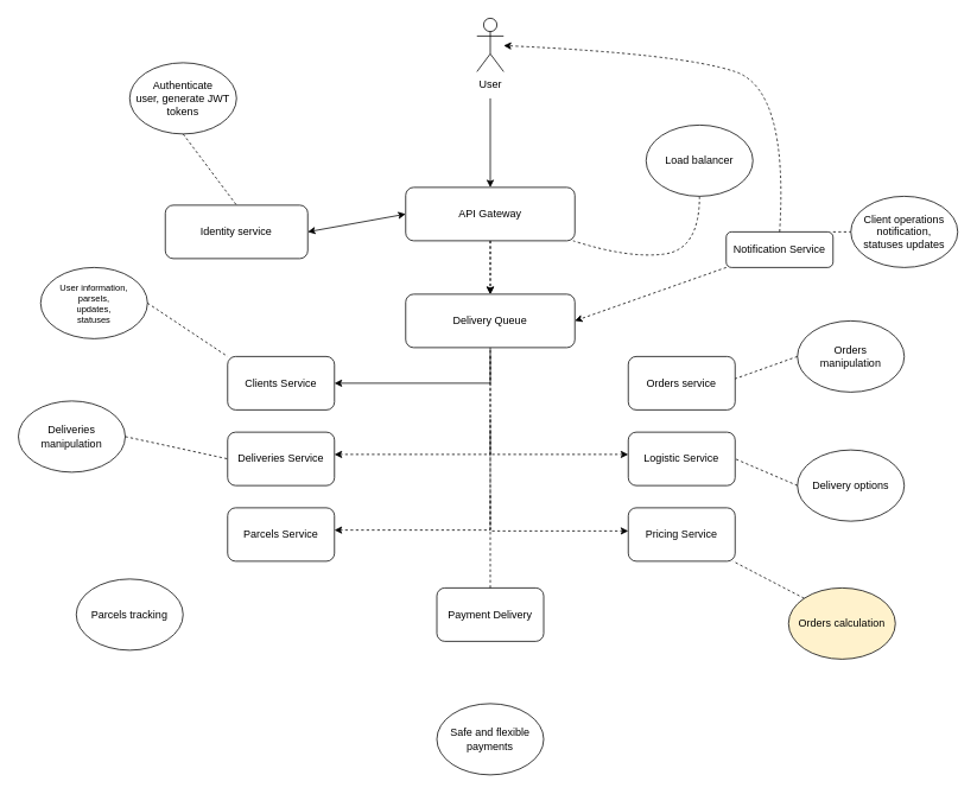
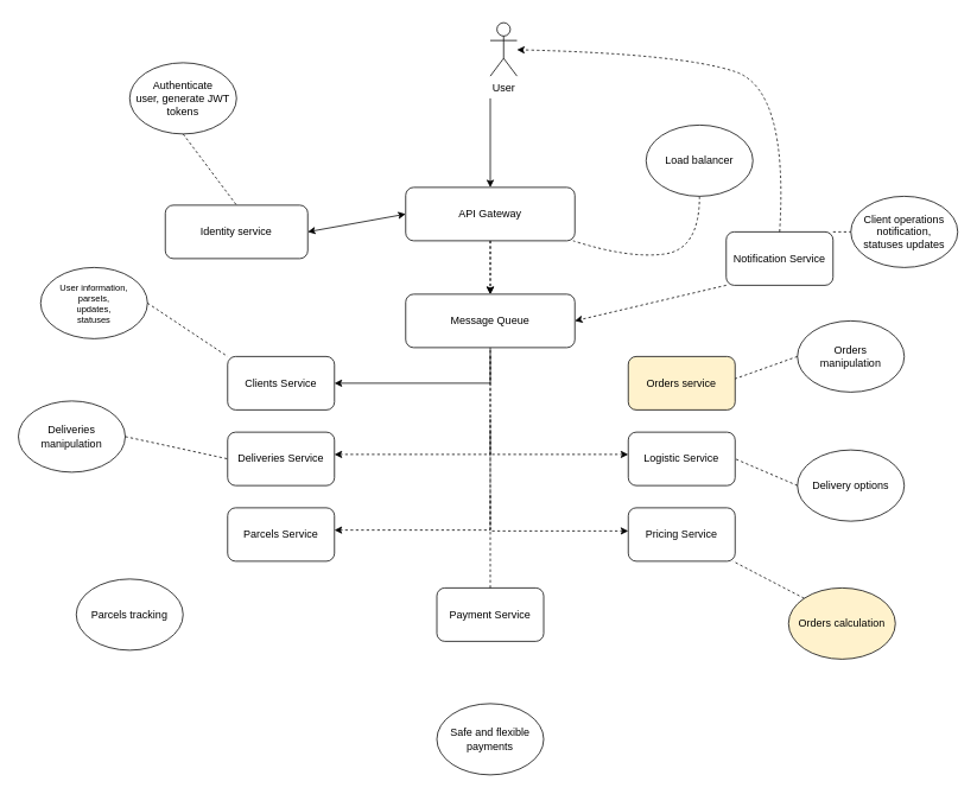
- <mxCell id="4" value="User" style="shape=umlActor;verticalLabelPosition=bottom;verticalAlign=top;html=1;outlineConnect=0;" parent="1" vertex="1"><mxGeometry x="535" y="20" width="30" height="60" as="geometry" /></mxCell>
+ <mxCell id="4" value="User" style="shape=umlActor;verticalLabelPosition=bottom;verticalAlign=top;html=1;outlineConnect=0;" parent="1" vertex="1"><mxGeometry x="550" y="25" width="30" height="60" as="geometry" /></mxCell>
- <mxCell id="36" value="Notification Service" style="rounded=1;whiteSpace=wrap;html=1;" parent="1" vertex="1"><mxGeometry x="815" y="260" width="120" height="40" as="geometry" /></mxCell>
+ <mxCell id="36" value="Notification Service" style="rounded=1;whiteSpace=wrap;html=1;" parent="1" vertex="1"><mxGeometry x="815" y="260" width="120" height="60" as="geometry" /></mxCell>
- <mxCell id="8" value="Delivery Queue" style="rounded=1;whiteSpace=wrap;html=1;" parent="1" vertex="1"><mxGeometry x="455" y="330" width="190" height="60" as="geometry" /></mxCell>
+ <mxCell id="8" value="Message Queue" style="rounded=1;whiteSpace=wrap;html=1;" parent="1" vertex="1"><mxGeometry x="455" y="330" width="190" height="60" as="geometry" /></mxCell>
- <mxCell id="15" value="Orders service" style="rounded=1;whiteSpace=wrap;html=1;" parent="1" vertex="1"><mxGeometry x="705" y="400" width="120" height="60" as="geometry" /></mxCell>
+ <mxCell id="15" value="Orders service" style="rounded=1;whiteSpace=wrap;html=1;fillColor=#fff2cc;" parent="1" vertex="1"><mxGeometry x="705" y="400" width="120" height="60" as="geometry" /></mxCell>
- <mxCell id="41" value="Payment Delivery" style="rounded=1;whiteSpace=wrap;html=1;" vertex="1" parent="1"><mxGeometry x="490" y="660" width="120" height="60" as="geometry" /></mxCell>
+ <mxCell id="41" value="Payment Service" style="rounded=1;whiteSpace=wrap;html=1;" vertex="1" parent="1"><mxGeometry x="490" y="660" width="120" height="60" as="geometry" /></mxCell>
